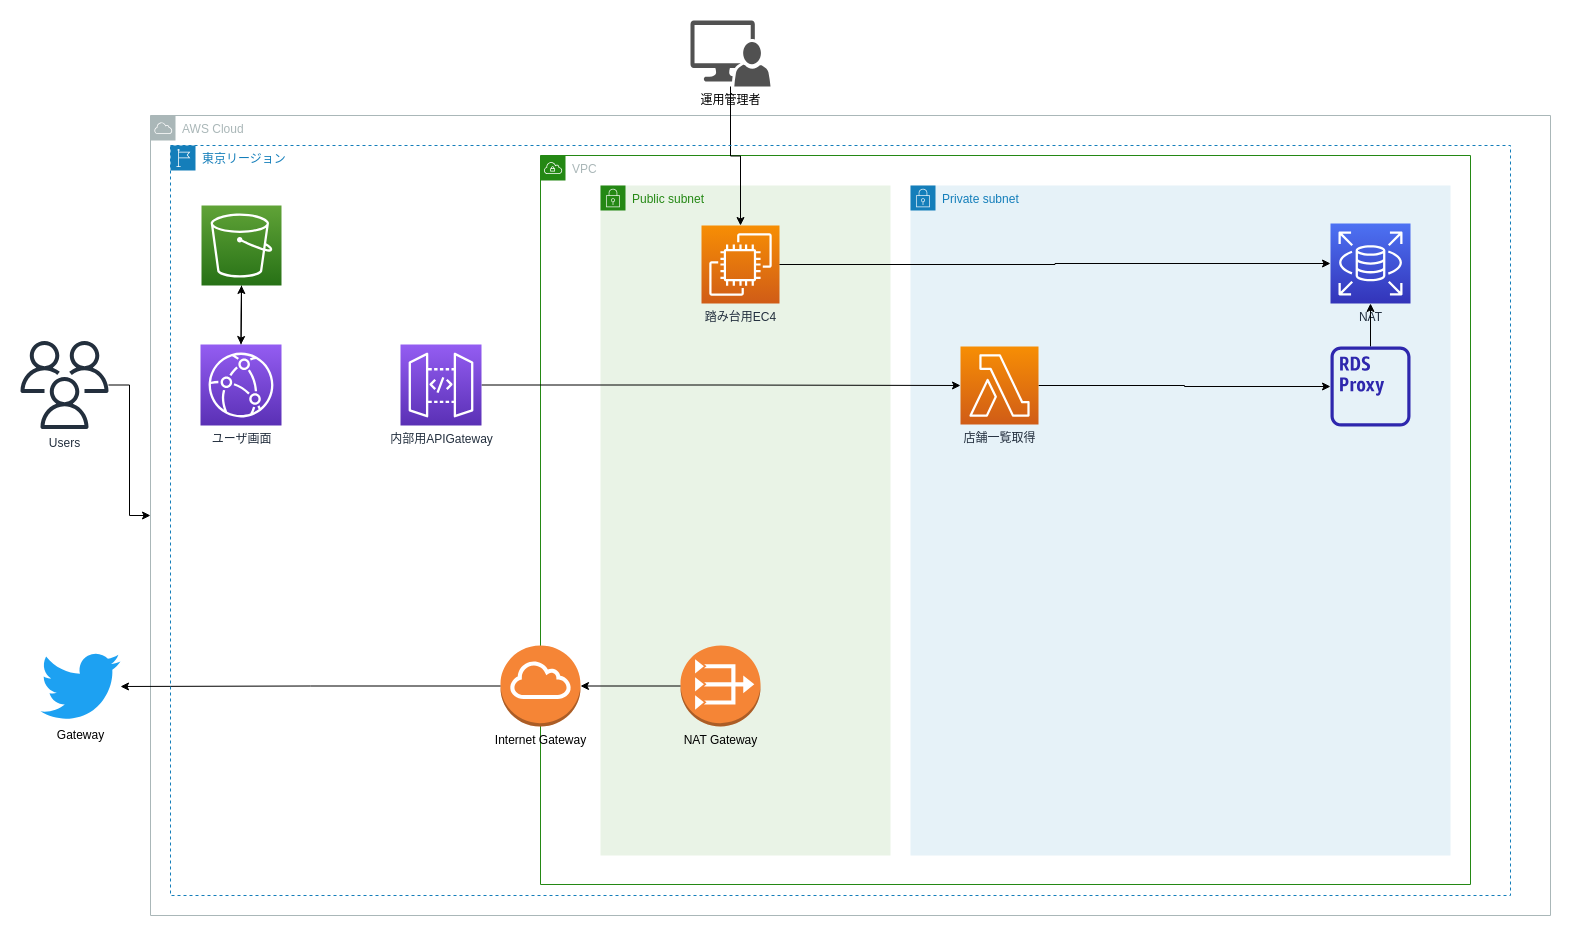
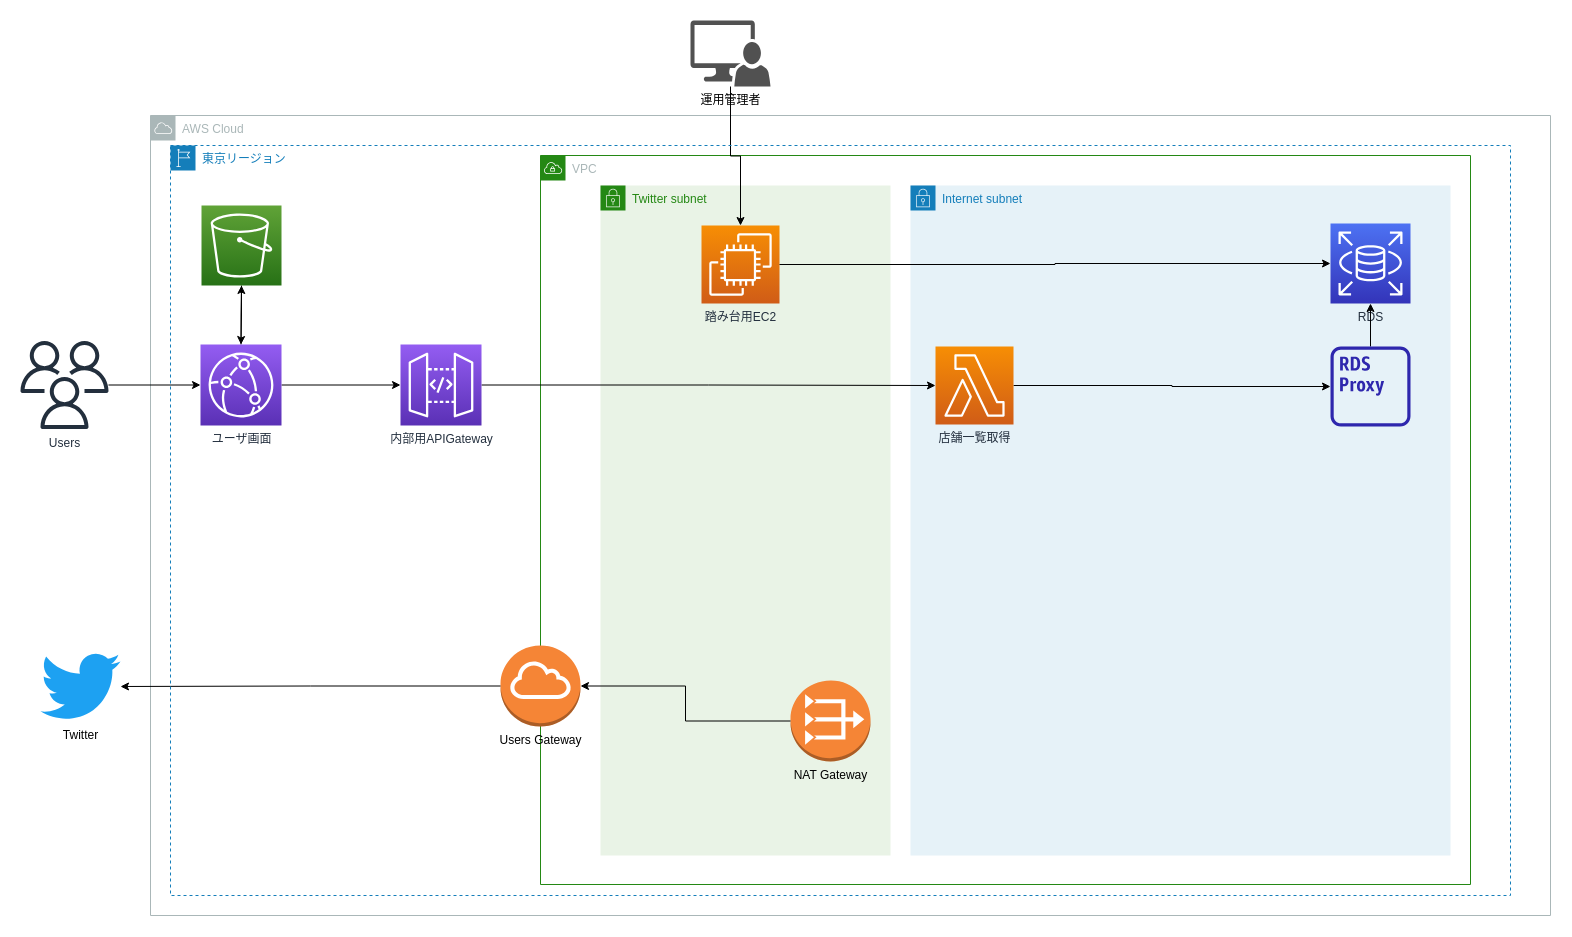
- <mxCell id="4" value="Public subnet" style="points=[[0,0],[0.25,0],[0.5,0],[0.75,0],[1,0],[1,0.25],[1,0.5],[1,0.75],[1,1],[0.75,1],[0.5,1],[0.25,1],[0,1],[0,0.75],[0,0.5],[0,0.25]];outlineConnect=0;gradientColor=none;html=1;whiteSpace=wrap;fontSize=12;fontStyle=0;container=1;pointerEvents=0;collapsible=0;recursiveResize=0;shape=mxgraph.aws4.group;grIcon=mxgraph.aws4.group_security_group;grStroke=0;strokeColor=#248814;fillColor=#E9F3E6;verticalAlign=top;align=left;spacingLeft=30;fontColor=#248814;dashed=0;" vertex="1" parent="3"><mxGeometry x="60" y="30" width="290" height="670" as="geometry" /></mxCell>
+ <mxCell id="4" value="Twitter subnet" style="points=[[0,0],[0.25,0],[0.5,0],[0.75,0],[1,0],[1,0.25],[1,0.5],[1,0.75],[1,1],[0.75,1],[0.5,1],[0.25,1],[0,1],[0,0.75],[0,0.5],[0,0.25]];outlineConnect=0;gradientColor=none;html=1;whiteSpace=wrap;fontSize=12;fontStyle=0;container=1;pointerEvents=0;collapsible=0;recursiveResize=0;shape=mxgraph.aws4.group;grIcon=mxgraph.aws4.group_security_group;grStroke=0;strokeColor=#248814;fillColor=#E9F3E6;verticalAlign=top;align=left;spacingLeft=30;fontColor=#248814;dashed=0;" vertex="1" parent="3"><mxGeometry x="60" y="30" width="290" height="670" as="geometry" /></mxCell>
- <mxCell id="7" value="Private subnet" style="points=[[0,0],[0.25,0],[0.5,0],[0.75,0],[1,0],[1,0.25],[1,0.5],[1,0.75],[1,1],[0.75,1],[0.5,1],[0.25,1],[0,1],[0,0.75],[0,0.5],[0,0.25]];outlineConnect=0;gradientColor=none;html=1;whiteSpace=wrap;fontSize=12;fontStyle=0;container=1;pointerEvents=0;collapsible=0;recursiveResize=0;shape=mxgraph.aws4.group;grIcon=mxgraph.aws4.group_security_group;grStroke=0;strokeColor=#147EBA;fillColor=#E6F2F8;verticalAlign=top;align=left;spacingLeft=30;fontColor=#147EBA;dashed=0;" vertex="1" parent="3"><mxGeometry x="370" y="30" width="540" height="670" as="geometry" /></mxCell>
+ <mxCell id="7" value="Internet subnet" style="points=[[0,0],[0.25,0],[0.5,0],[0.75,0],[1,0],[1,0.25],[1,0.5],[1,0.75],[1,1],[0.75,1],[0.5,1],[0.25,1],[0,1],[0,0.75],[0,0.5],[0,0.25]];outlineConnect=0;gradientColor=none;html=1;whiteSpace=wrap;fontSize=12;fontStyle=0;container=1;pointerEvents=0;collapsible=0;recursiveResize=0;shape=mxgraph.aws4.group;grIcon=mxgraph.aws4.group_security_group;grStroke=0;strokeColor=#147EBA;fillColor=#E6F2F8;verticalAlign=top;align=left;spacingLeft=30;fontColor=#147EBA;dashed=0;" vertex="1" parent="3"><mxGeometry x="370" y="30" width="540" height="670" as="geometry" /></mxCell>
- <mxCell id="5" value="踏み台用EC4" style="sketch=0;points=[[0,0,0],[0.25,0,0],[0.5,0,0],[0.75,0,0],[1,0,0],[0,1,0],[0.25,1,0],[0.5,1,0],[0.75,1,0],[1,1,0],[0,0.25,0],[0,0.5,0],[0,0.75,0],[1,0.25,0],[1,0.5,0],[1,0.75,0]];outlineConnect=0;fontColor=#232F3E;gradientColor=#F78E04;gradientDirection=north;fillColor=#D05C17;strokeColor=#ffffff;dashed=0;verticalLabelPosition=bottom;verticalAlign=top;align=center;html=1;fontSize=12;fontStyle=0;aspect=fixed;shape=mxgraph.aws4.resourceIcon;resIcon=mxgraph.aws4.ec2;" vertex="1" parent="4"><mxGeometry x="101" y="40" width="78" height="78" as="geometry" /></mxCell>
+ <mxCell id="5" value="踏み台用EC2" style="sketch=0;points=[[0,0,0],[0.25,0,0],[0.5,0,0],[0.75,0,0],[1,0,0],[0,1,0],[0.25,1,0],[0.5,1,0],[0.75,1,0],[1,1,0],[0,0.25,0],[0,0.5,0],[0,0.75,0],[1,0.25,0],[1,0.5,0],[1,0.75,0]];outlineConnect=0;fontColor=#232F3E;gradientColor=#F78E04;gradientDirection=north;fillColor=#D05C17;strokeColor=#ffffff;dashed=0;verticalLabelPosition=bottom;verticalAlign=top;align=center;html=1;fontSize=12;fontStyle=0;aspect=fixed;shape=mxgraph.aws4.resourceIcon;resIcon=mxgraph.aws4.ec2;" vertex="1" parent="4"><mxGeometry x="101" y="40" width="78" height="78" as="geometry" /></mxCell>
- <mxCell id="8" value="NAT" style="sketch=0;points=[[0,0,0],[0.25,0,0],[0.5,0,0],[0.75,0,0],[1,0,0],[0,1,0],[0.25,1,0],[0.5,1,0],[0.75,1,0],[1,1,0],[0,0.25,0],[0,0.5,0],[0,0.75,0],[1,0.25,0],[1,0.5,0],[1,0.75,0]];outlineConnect=0;fontColor=#232F3E;gradientColor=#4D72F3;gradientDirection=north;fillColor=#3334B9;strokeColor=#ffffff;dashed=0;verticalLabelPosition=bottom;verticalAlign=top;align=center;html=1;fontSize=12;fontStyle=0;aspect=fixed;shape=mxgraph.aws4.resourceIcon;resIcon=mxgraph.aws4.rds;" vertex="1" parent="7"><mxGeometry x="420" y="38" width="80" height="80" as="geometry" /></mxCell>
+ <mxCell id="8" value="RDS" style="sketch=0;points=[[0,0,0],[0.25,0,0],[0.5,0,0],[0.75,0,0],[1,0,0],[0,1,0],[0.25,1,0],[0.5,1,0],[0.75,1,0],[1,1,0],[0,0.25,0],[0,0.5,0],[0,0.75,0],[1,0.25,0],[1,0.5,0],[1,0.75,0]];outlineConnect=0;fontColor=#232F3E;gradientColor=#4D72F3;gradientDirection=north;fillColor=#3334B9;strokeColor=#ffffff;dashed=0;verticalLabelPosition=bottom;verticalAlign=top;align=center;html=1;fontSize=12;fontStyle=0;aspect=fixed;shape=mxgraph.aws4.resourceIcon;resIcon=mxgraph.aws4.rds;" vertex="1" parent="7"><mxGeometry x="420" y="38" width="80" height="80" as="geometry" /></mxCell>
+ <mxCell id="17" style="edgeStyle=orthogonalEdgeStyle;rounded=0;orthogonalLoop=1;jettySize=auto;html=1;exitX=1;exitY=0.5;exitDx=0;exitDy=0;exitPerimeter=0;" edge="1" parent="1" source="18" target="24"><mxGeometry relative="1" as="geometry" /></mxCell>
- <mxCell id="12" value="店舗一覧取得" style="sketch=0;points=[[0,0,0],[0.25,0,0],[0.5,0,0],[0.75,0,0],[1,0,0],[0,1,0],[0.25,1,0],[0.5,1,0],[0.75,1,0],[1,1,0],[0,0.25,0],[0,0.5,0],[0,0.75,0],[1,0.25,0],[1,0.5,0],[1,0.75,0]];outlineConnect=0;fontColor=#232F3E;gradientColor=#F78E04;gradientDirection=north;fillColor=#D05C17;strokeColor=#ffffff;dashed=0;verticalLabelPosition=bottom;verticalAlign=top;align=center;html=1;fontSize=12;fontStyle=0;aspect=fixed;shape=mxgraph.aws4.resourceIcon;resIcon=mxgraph.aws4.lambda;" vertex="1" parent="7"><mxGeometry x="50" y="161" width="78" height="78" as="geometry" /></mxCell>
+ <mxCell id="12" value="店舗一覧取得" style="sketch=0;points=[[0,0,0],[0.25,0,0],[0.5,0,0],[0.75,0,0],[1,0,0],[0,1,0],[0.25,1,0],[0.5,1,0],[0.75,1,0],[1,1,0],[0,0.25,0],[0,0.5,0],[0,0.75,0],[1,0.25,0],[1,0.5,0],[1,0.75,0]];outlineConnect=0;fontColor=#232F3E;gradientColor=#F78E04;gradientDirection=north;fillColor=#D05C17;strokeColor=#ffffff;dashed=0;verticalLabelPosition=bottom;verticalAlign=top;align=center;html=1;fontSize=12;fontStyle=0;aspect=fixed;shape=mxgraph.aws4.resourceIcon;resIcon=mxgraph.aws4.lambda;" vertex="1" parent="7"><mxGeometry x="25" y="161" width="78" height="78" as="geometry" /></mxCell>
- <mxCell id="21" style="edgeStyle=orthogonalEdgeStyle;rounded=0;orthogonalLoop=1;jettySize=auto;html=1;" edge="1" parent="1" source="22" target="2"><mxGeometry relative="1" as="geometry" /></mxCell>
+ <mxCell id="21" style="edgeStyle=orthogonalEdgeStyle;rounded=0;orthogonalLoop=1;jettySize=auto;html=1;entryX=0;entryY=0.5;entryDx=0;entryDy=0;entryPerimeter=0;" edge="1" parent="1" source="22" target="18"><mxGeometry relative="1" as="geometry" /></mxCell>
- <mxCell id="6" value="NAT Gateway" style="outlineConnect=0;dashed=0;verticalLabelPosition=bottom;verticalAlign=top;align=center;html=1;shape=mxgraph.aws3.vpc_nat_gateway;fillColor=#F58536;gradientColor=none;" vertex="1" parent="4"><mxGeometry x="80" y="460" width="80" height="81" as="geometry" /></mxCell>
+ <mxCell id="6" value="NAT Gateway" style="outlineConnect=0;dashed=0;verticalLabelPosition=bottom;verticalAlign=top;align=center;html=1;shape=mxgraph.aws3.vpc_nat_gateway;fillColor=#F58536;gradientColor=none;" vertex="1" parent="4"><mxGeometry x="190" y="495" width="80" height="81" as="geometry" /></mxCell>
- <mxCell id="27" value="Gateway" style="dashed=0;outlineConnect=0;html=1;align=center;labelPosition=center;verticalLabelPosition=bottom;verticalAlign=top;shape=mxgraph.weblogos.twitter;fillColor=#1DA1F2;strokeColor=none" vertex="1" parent="1"><mxGeometry x="40" y="651" width="80" height="70" as="geometry" /></mxCell>
+ <mxCell id="27" value="Twitter" style="dashed=0;outlineConnect=0;html=1;align=center;labelPosition=center;verticalLabelPosition=bottom;verticalAlign=top;shape=mxgraph.weblogos.twitter;fillColor=#1DA1F2;strokeColor=none" vertex="1" parent="1"><mxGeometry x="40" y="651" width="80" height="70" as="geometry" /></mxCell>
- <mxCell id="14" value="Internet Gateway" style="outlineConnect=0;dashed=0;verticalLabelPosition=bottom;verticalAlign=top;align=center;html=1;shape=mxgraph.aws3.internet_gateway;fillColor=#F58536;gradientColor=none;" vertex="1" parent="3"><mxGeometry x="-40" y="490" width="80" height="81" as="geometry" /></mxCell>
+ <mxCell id="14" value="Users Gateway" style="outlineConnect=0;dashed=0;verticalLabelPosition=bottom;verticalAlign=top;align=center;html=1;shape=mxgraph.aws3.internet_gateway;fillColor=#F58536;gradientColor=none;" vertex="1" parent="3"><mxGeometry x="-40" y="490" width="80" height="81" as="geometry" /></mxCell>
